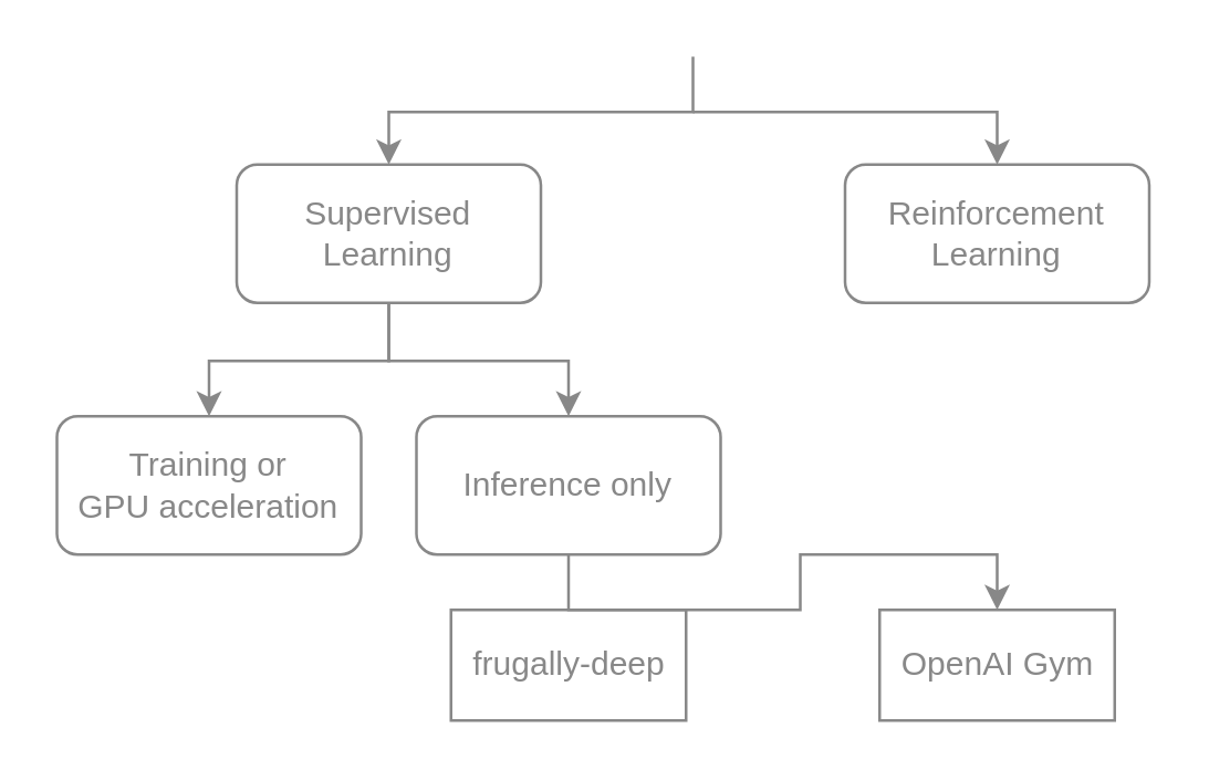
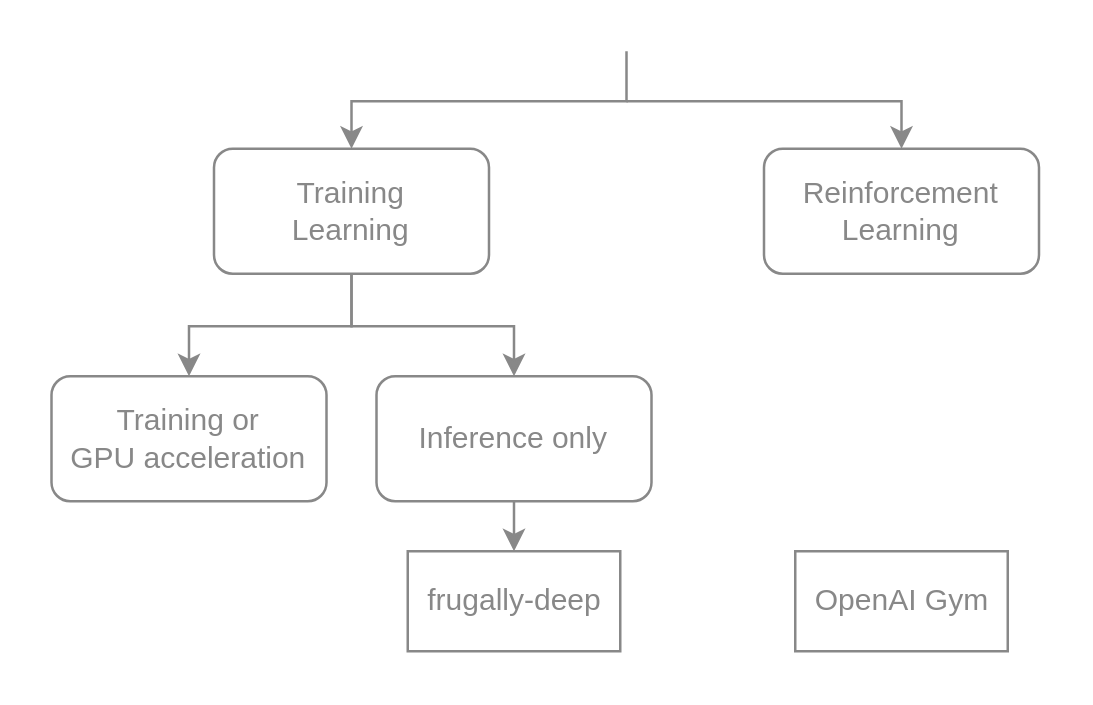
- <mxCell id="6" value="Supervised&lt;br&gt;Learning" style="rounded=1;whiteSpace=wrap;html=1;strokeColor=#888888;labelBackgroundColor=none;fontColor=#888888;fillColor=none;" parent="1" vertex="1"><mxGeometry x="85" y="59" width="110" height="50" as="geometry" /></mxCell>
+ <mxCell id="6" value="Training&lt;br&gt;Learning" style="rounded=1;whiteSpace=wrap;html=1;strokeColor=#888888;labelBackgroundColor=none;fontColor=#888888;fillColor=none;" parent="1" vertex="1"><mxGeometry x="85" y="59" width="110" height="50" as="geometry" /></mxCell>
- <mxCell id="8" style="edgeStyle=orthogonalEdgeStyle;rounded=0;orthogonalLoop=1;jettySize=auto;html=1;exitX=0.5;exitY=1;exitDx=0;exitDy=0;strokeColor=#888888;labelBackgroundColor=none;fontColor=#888888;" parent="1" source="9" target="3" edge="1"><mxGeometry relative="1" as="geometry" /></mxCell>
+ <mxCell id="8" style="edgeStyle=orthogonalEdgeStyle;rounded=0;orthogonalLoop=1;jettySize=auto;html=1;exitX=0.5;exitY=1;exitDx=0;exitDy=0;entryX=0.5;entryY=0;entryDx=0;entryDy=0;strokeColor=#888888;labelBackgroundColor=none;fontColor=#888888;" parent="1" source="9" target="10" edge="1"><mxGeometry relative="1" as="geometry" /></mxCell>
